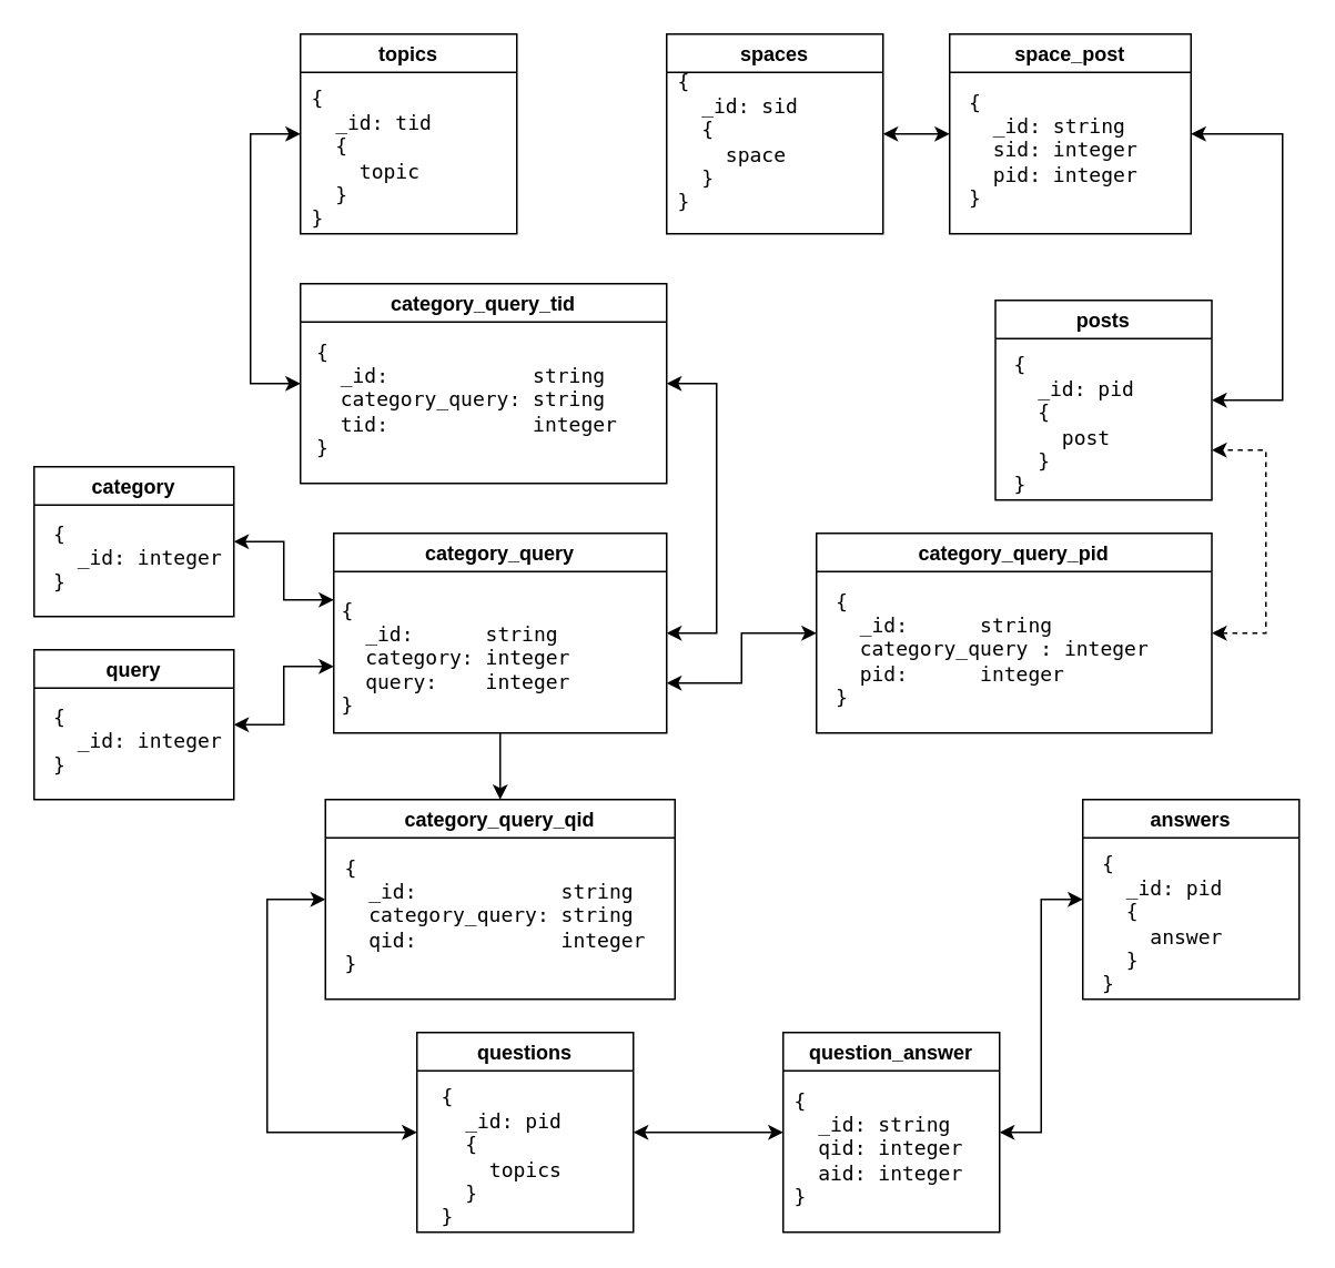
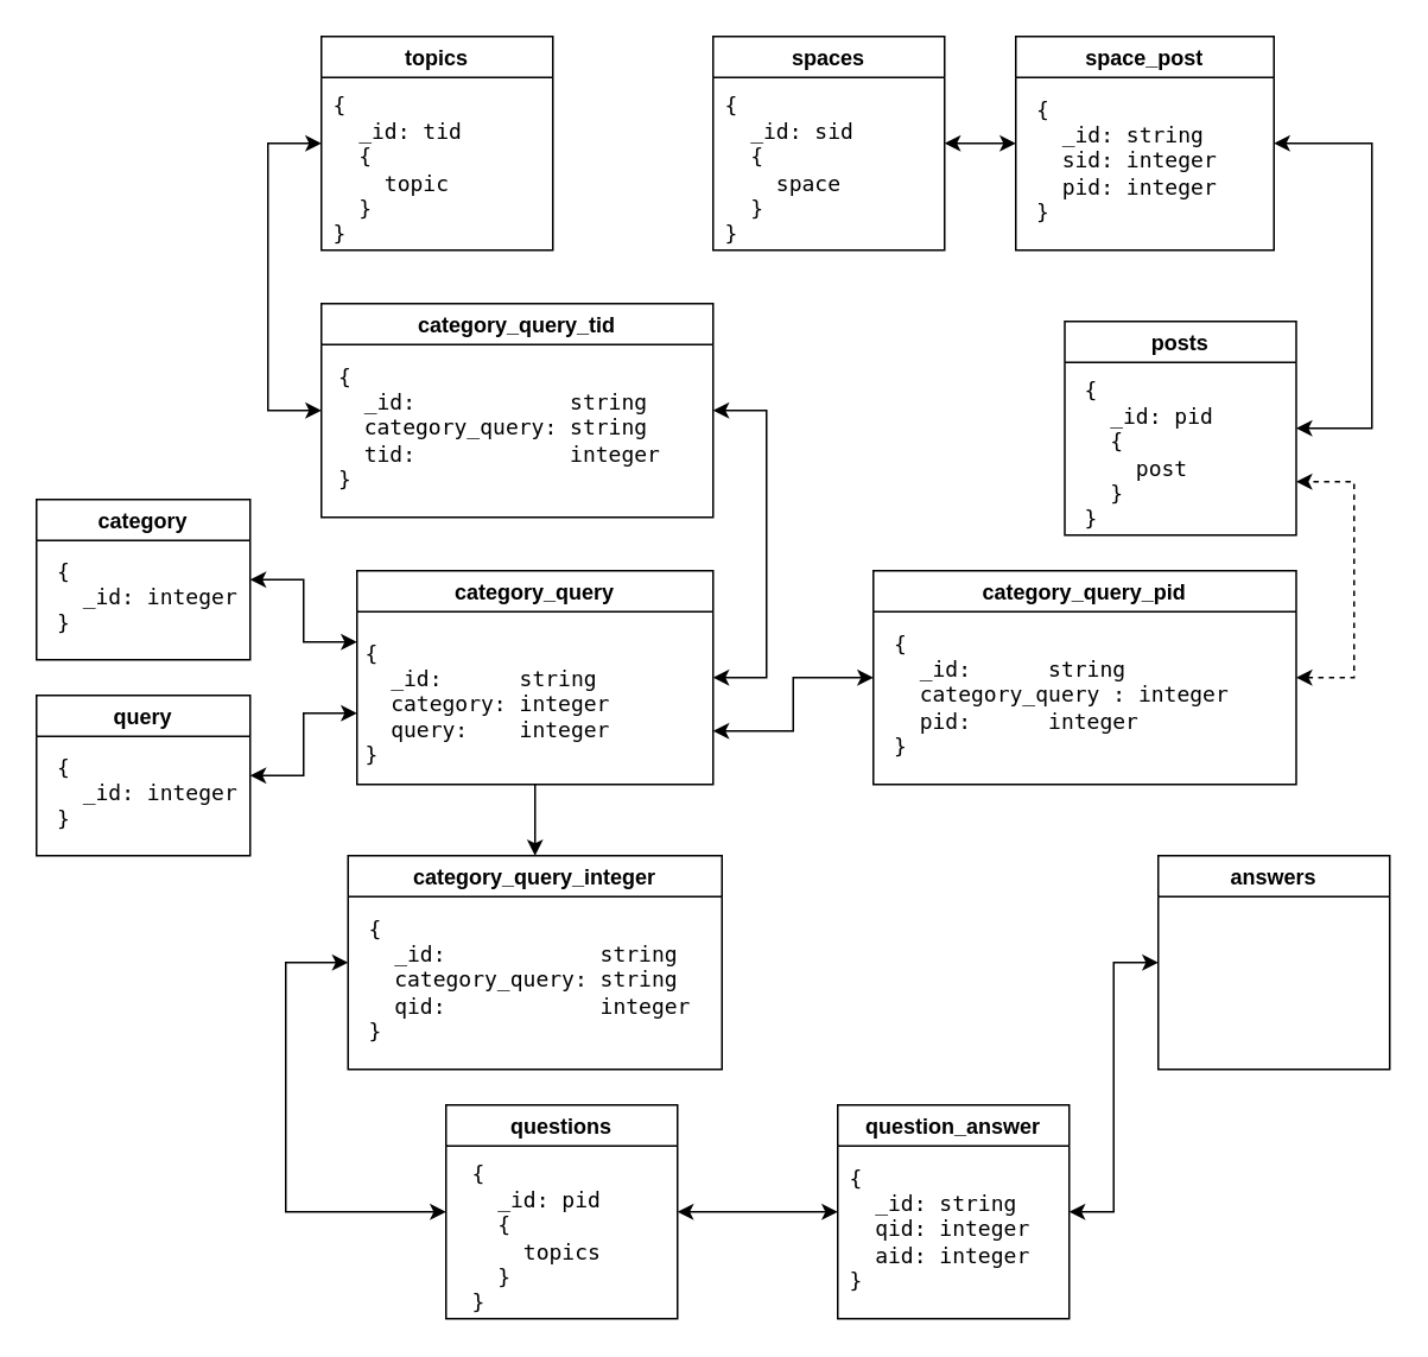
- <mxCell id="31" value="{&lt;br&gt;&amp;nbsp; _id: sid&lt;br&gt;&amp;nbsp; {&lt;br&gt;&amp;nbsp; &amp;nbsp; space&lt;br&gt;&amp;nbsp; }&lt;br&gt;}" style="text;html=1;align=left;verticalAlign=middle;resizable=0;points=[];autosize=1;strokeColor=none;fillColor=none;fontFamily=monospace;fontSource=https%3A%2F%2Ffonts.googleapis.com%2Fcss%3Ffamily%3Dmonospace;" vertex="1" parent="30"><mxGeometry x="5" y="20" width="90" height="90" as="geometry" /></mxCell>
+ <mxCell id="31" value="{&lt;br&gt;&amp;nbsp; _id: sid&lt;br&gt;&amp;nbsp; {&lt;br&gt;&amp;nbsp; &amp;nbsp; space&lt;br&gt;&amp;nbsp; }&lt;br&gt;}" style="text;html=1;align=left;verticalAlign=middle;resizable=0;points=[];autosize=1;strokeColor=none;fillColor=none;fontFamily=monospace;fontSource=https%3A%2F%2Ffonts.googleapis.com%2Fcss%3Ffamily%3Dmonospace;" vertex="1" parent="30"><mxGeometry x="5" y="30" width="90" height="90" as="geometry" /></mxCell>
- <mxCell id="22" value="category_query_qid" style="swimlane;" vertex="1" parent="1"><mxGeometry x="195" y="480" width="210" height="120" as="geometry" /></mxCell>
+ <mxCell id="22" value="category_query_integer" style="swimlane;" vertex="1" parent="1"><mxGeometry x="195" y="480" width="210" height="120" as="geometry" /></mxCell>
- <mxCell id="12" value="{&lt;br&gt;&amp;nbsp; _id: pid&lt;br&gt;&amp;nbsp; {&lt;br&gt;&amp;nbsp; &amp;nbsp; answer&lt;br&gt;&amp;nbsp; }&lt;br&gt;}" style="text;html=1;align=left;verticalAlign=middle;resizable=0;points=[];autosize=1;strokeColor=none;fillColor=none;fontFamily=monospace;fontSource=https%3A%2F%2Ffonts.googleapis.com%2Fcss%3Ffamily%3Dmonospace;" vertex="1" parent="11"><mxGeometry x="10" y="30" width="90" height="90" as="geometry" /></mxCell>
